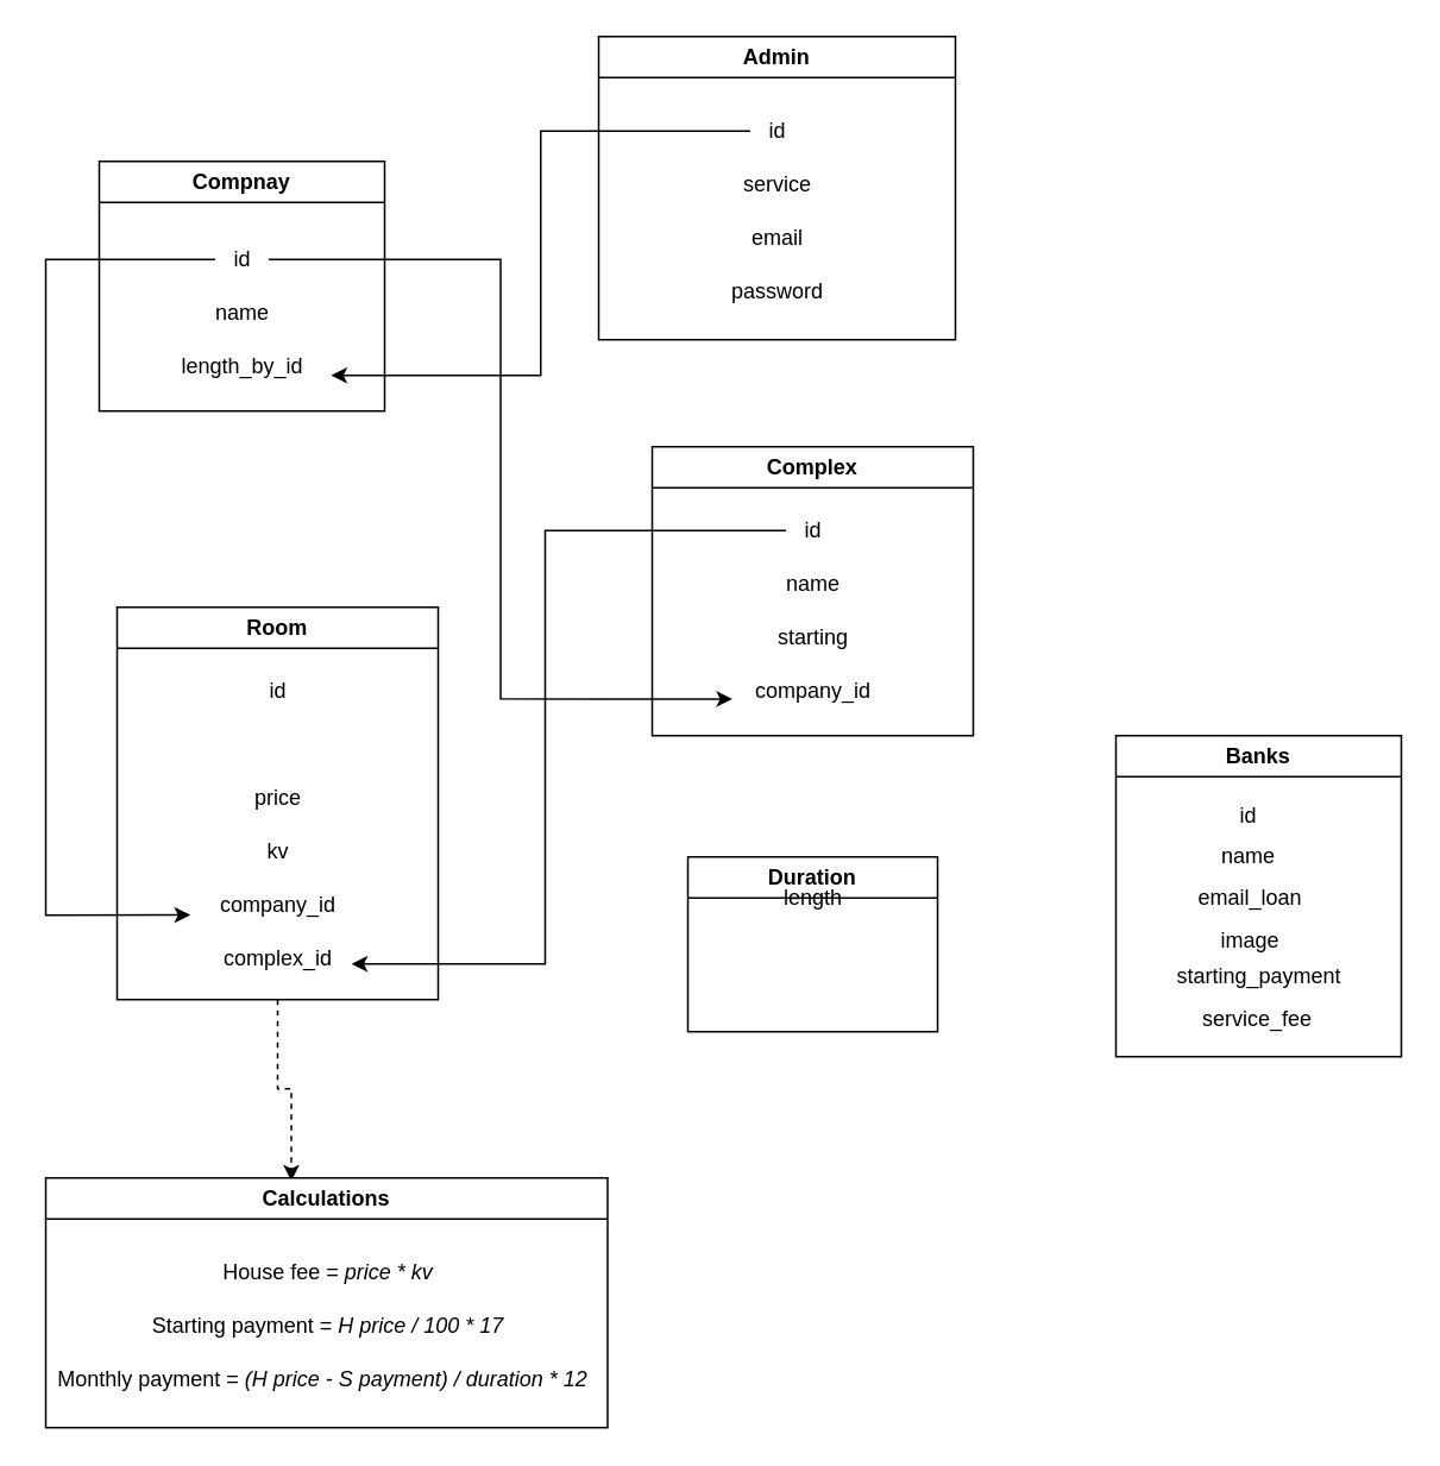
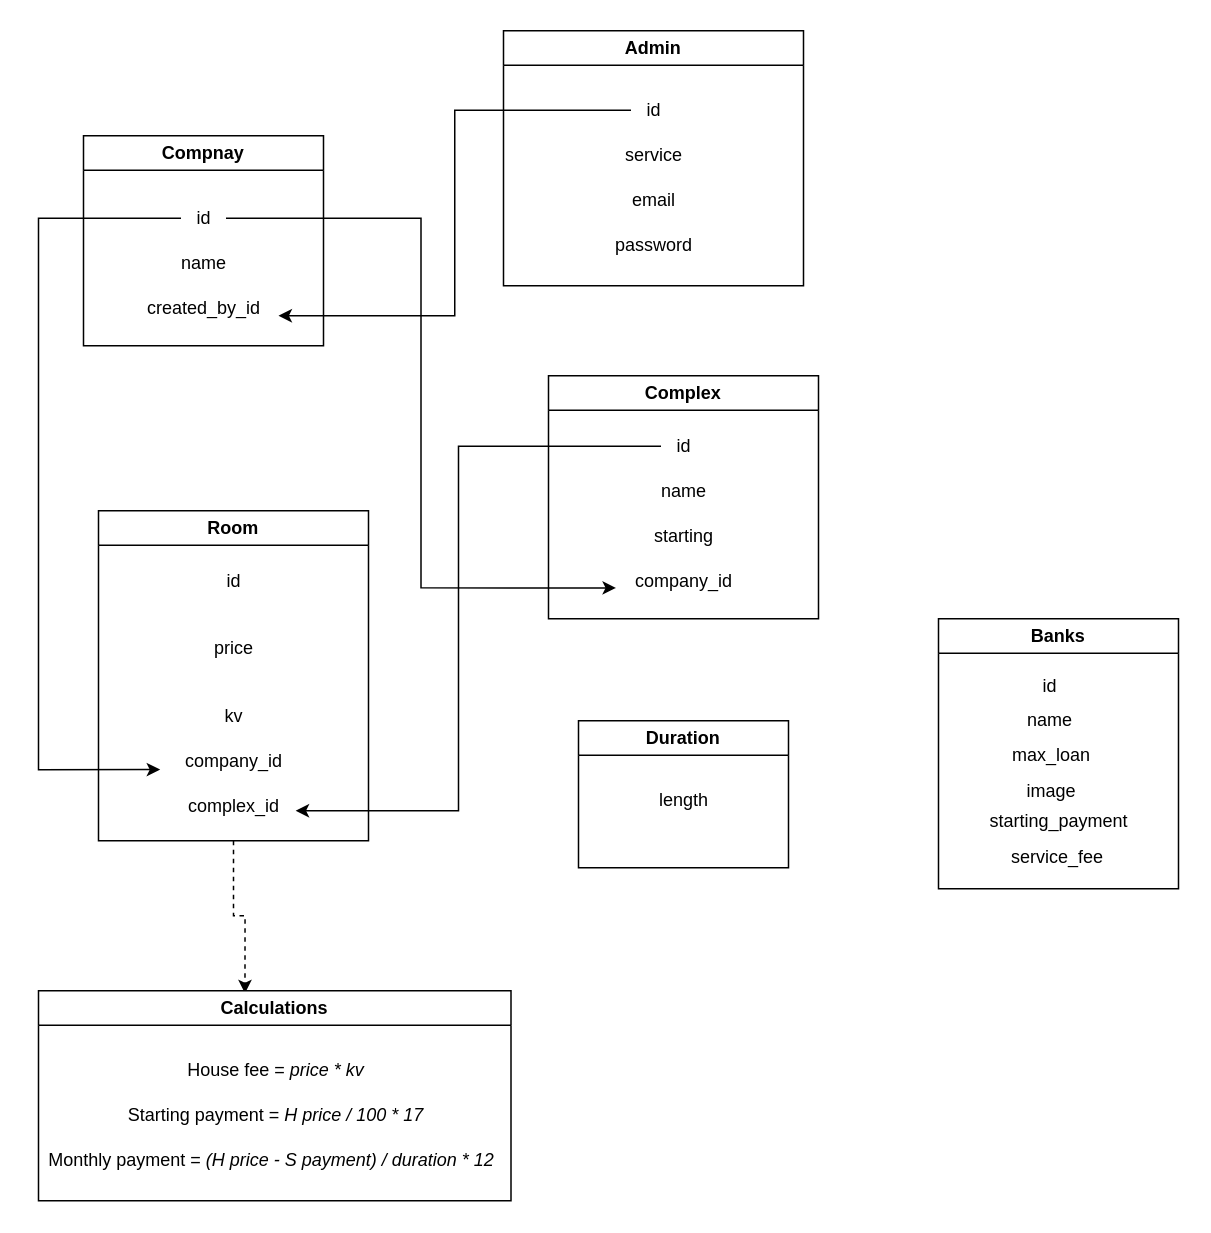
- <mxCell id="5" value="length_by_id" style="text;html=1;align=center;verticalAlign=middle;resizable=0;points=[];autosize=1;strokeColor=none;fillColor=none;" parent="2" vertex="1"><mxGeometry x="30" y="100" width="100" height="30" as="geometry" /></mxCell>
+ <mxCell id="5" value="created_by_id" style="text;html=1;align=center;verticalAlign=middle;resizable=0;points=[];autosize=1;strokeColor=none;fillColor=none;" parent="2" vertex="1"><mxGeometry x="30" y="100" width="100" height="30" as="geometry" /></mxCell>
- <mxCell id="15" value="price" style="text;html=1;align=center;verticalAlign=middle;resizable=0;points=[];autosize=1;strokeColor=none;fillColor=none;" parent="12" vertex="1"><mxGeometry x="65" y="92" width="50" height="30" as="geometry" /></mxCell>
+ <mxCell id="15" value="price" style="text;html=1;align=center;verticalAlign=middle;resizable=0;points=[];autosize=1;strokeColor=none;fillColor=none;" parent="12" vertex="1"><mxGeometry x="65" y="77" width="50" height="30" as="geometry" /></mxCell>
- <mxCell id="35" value="length" style="text;html=1;align=center;verticalAlign=middle;resizable=0;points=[];autosize=1;strokeColor=none;fillColor=none;" parent="34" vertex="1"><mxGeometry x="40" y="8" width="60" height="30" as="geometry" /></mxCell>
+ <mxCell id="35" value="length" style="text;html=1;align=center;verticalAlign=middle;resizable=0;points=[];autosize=1;strokeColor=none;fillColor=none;" parent="34" vertex="1"><mxGeometry x="40" y="38" width="60" height="30" as="geometry" /></mxCell>
- <mxCell id="21" value="email_loan" style="text;html=1;align=center;verticalAlign=middle;resizable=0;points=[];autosize=1;strokeColor=none;fillColor=none;" parent="18" vertex="1"><mxGeometry x="35" y="76" width="80" height="30" as="geometry" /></mxCell>
+ <mxCell id="21" value="max_loan" style="text;html=1;align=center;verticalAlign=middle;resizable=0;points=[];autosize=1;strokeColor=none;fillColor=none;" parent="18" vertex="1"><mxGeometry x="35" y="76" width="80" height="30" as="geometry" /></mxCell>
